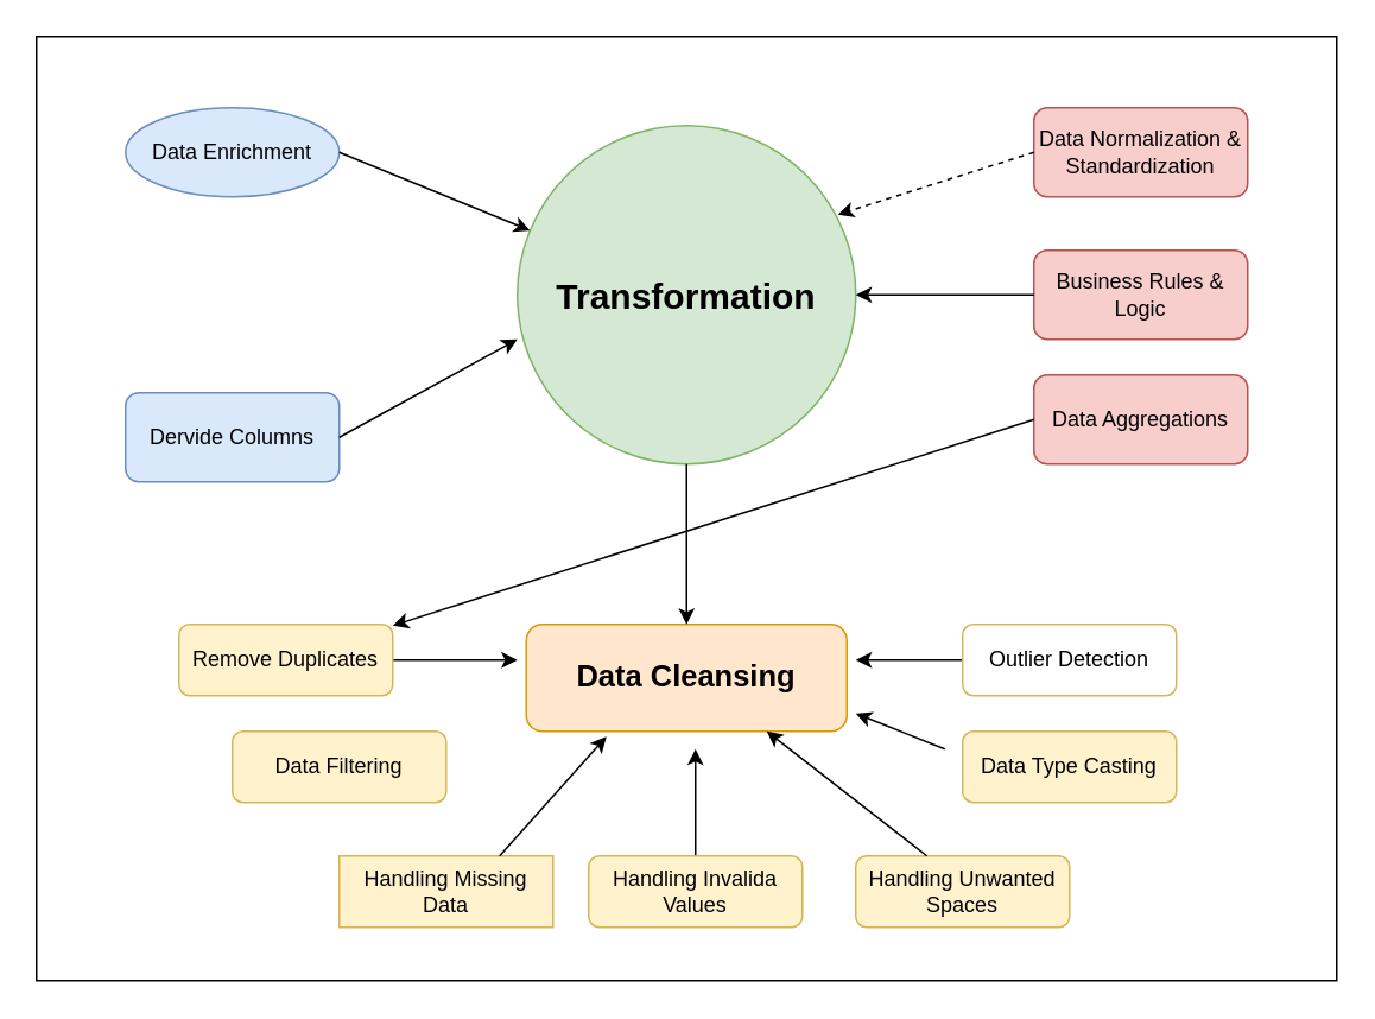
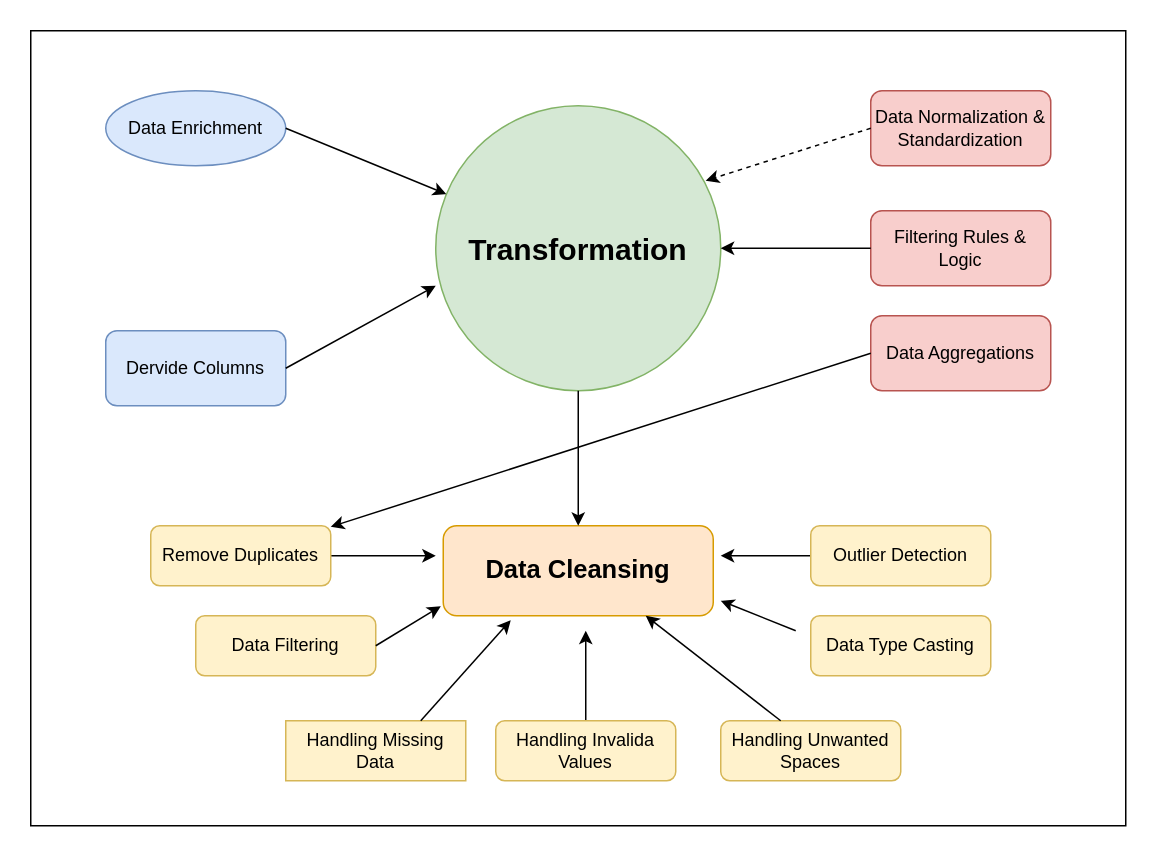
- <mxCell id="24" value="Business Rules &amp;amp; Logic" style="rounded=1;whiteSpace=wrap;html=1;fillColor=#f8cecc;strokeColor=#b85450;" parent="1" vertex="1"><mxGeometry x="580" y="140" width="120" height="50" as="geometry" /></mxCell>
+ <mxCell id="24" value="Filtering Rules &amp;amp; Logic" style="rounded=1;whiteSpace=wrap;html=1;fillColor=#f8cecc;strokeColor=#b85450;" parent="1" vertex="1"><mxGeometry x="580" y="140" width="120" height="50" as="geometry" /></mxCell>
- <mxCell id="14" value="Outlier Detection" style="rounded=1;whiteSpace=wrap;html=1;fillColor=#ffffff;strokeColor=#d6b656;" parent="1" vertex="1"><mxGeometry x="540" y="350" width="120" height="40" as="geometry" /></mxCell>
+ <mxCell id="14" value="Outlier Detection" style="rounded=1;whiteSpace=wrap;html=1;fillColor=#fff2cc;strokeColor=#d6b656;" parent="1" vertex="1"><mxGeometry x="540" y="350" width="120" height="40" as="geometry" /></mxCell>
+ <mxCell id="20" value="" style="endArrow=classic;html=1;rounded=0;exitX=1;exitY=0.5;exitDx=0;exitDy=0;entryX=-0.009;entryY=0.894;entryDx=0;entryDy=0;entryPerimeter=0;" parent="1" source="8" target="5" edge="1"><mxGeometry width="50" height="50" relative="1" as="geometry"><mxPoint x="260" y="470" as="sourcePoint" /><mxPoint x="310" y="420" as="targetPoint" /></mxGeometry></mxCell>
